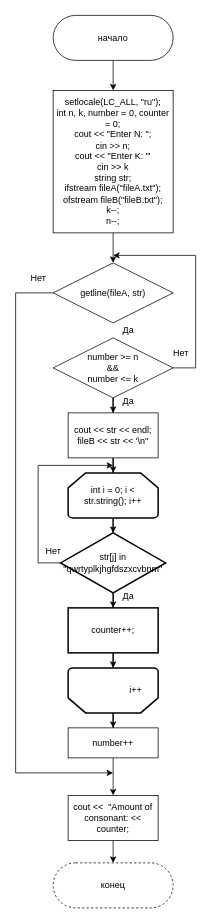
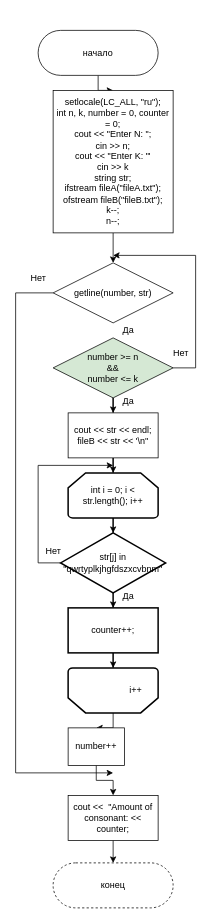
- <mxCell id="3" value="начало" style="rounded=1;whiteSpace=wrap;html=1;arcSize=50;" parent="1" vertex="1"><mxGeometry x="70" y="20" width="160" height="60" as="geometry" /></mxCell>
+ <mxCell id="3" value="начало" style="rounded=1;whiteSpace=wrap;html=1;arcSize=50;" parent="1" vertex="1"><mxGeometry x="50" y="40" width="160" height="60" as="geometry" /></mxCell>
- <mxCell id="7" value="getline(fileA, str)" style="rhombus;whiteSpace=wrap;html=1;" parent="1" vertex="1"><mxGeometry x="70" y="350" width="160" height="80" as="geometry" /></mxCell>
+ <mxCell id="7" value="getline(number, str)" style="rhombus;whiteSpace=wrap;html=1;" parent="1" vertex="1"><mxGeometry x="70" y="350" width="160" height="80" as="geometry" /></mxCell>
- <mxCell id="10" value="number &amp;gt;= n&lt;br&gt;&amp;amp;&amp;amp;&lt;br&gt;number &amp;lt;= k" style="rhombus;whiteSpace=wrap;html=1;" parent="1" vertex="1"><mxGeometry x="70" y="450" width="160" height="80" as="geometry" /></mxCell>
+ <mxCell id="10" value="number &amp;gt;= n&lt;br&gt;&amp;amp;&amp;amp;&lt;br&gt;number &amp;lt;= k" style="rhombus;whiteSpace=wrap;html=1;fillColor=#d5e8d4;" parent="1" vertex="1"><mxGeometry x="70" y="450" width="160" height="80" as="geometry" /></mxCell>
- <mxCell id="14" value="int i = 0; i &amp;lt; str.string(); i++" style="strokeWidth=2;html=1;shape=mxgraph.flowchart.loop_limit;whiteSpace=wrap;" parent="1" vertex="1"><mxGeometry x="90" y="630" width="120" height="60" as="geometry" /></mxCell>
+ <mxCell id="14" value="int i = 0; i &amp;lt; str.length(); i++" style="strokeWidth=2;html=1;shape=mxgraph.flowchart.loop_limit;whiteSpace=wrap;" parent="1" vertex="1"><mxGeometry x="90" y="630" width="120" height="60" as="geometry" /></mxCell>
- <mxCell id="33" value="number++" style="whiteSpace=wrap;html=1;" parent="1" vertex="1"><mxGeometry x="90" y="970" width="120" height="40" as="geometry" /></mxCell>
+ <mxCell id="33" value="number++" style="whiteSpace=wrap;html=1;" parent="1" vertex="1"><mxGeometry x="90" y="970" width="75" height="50" as="geometry" /></mxCell>
